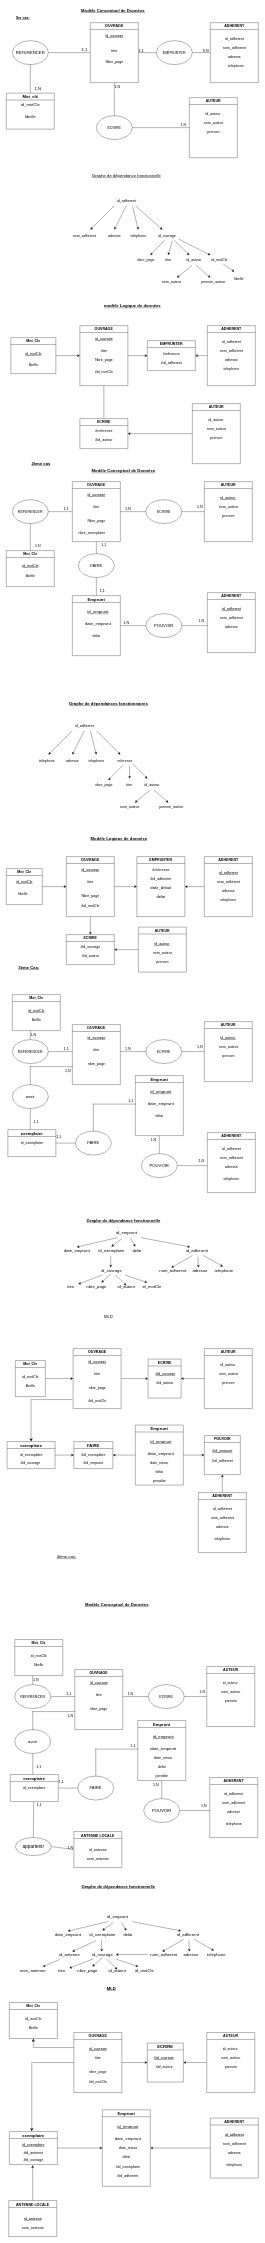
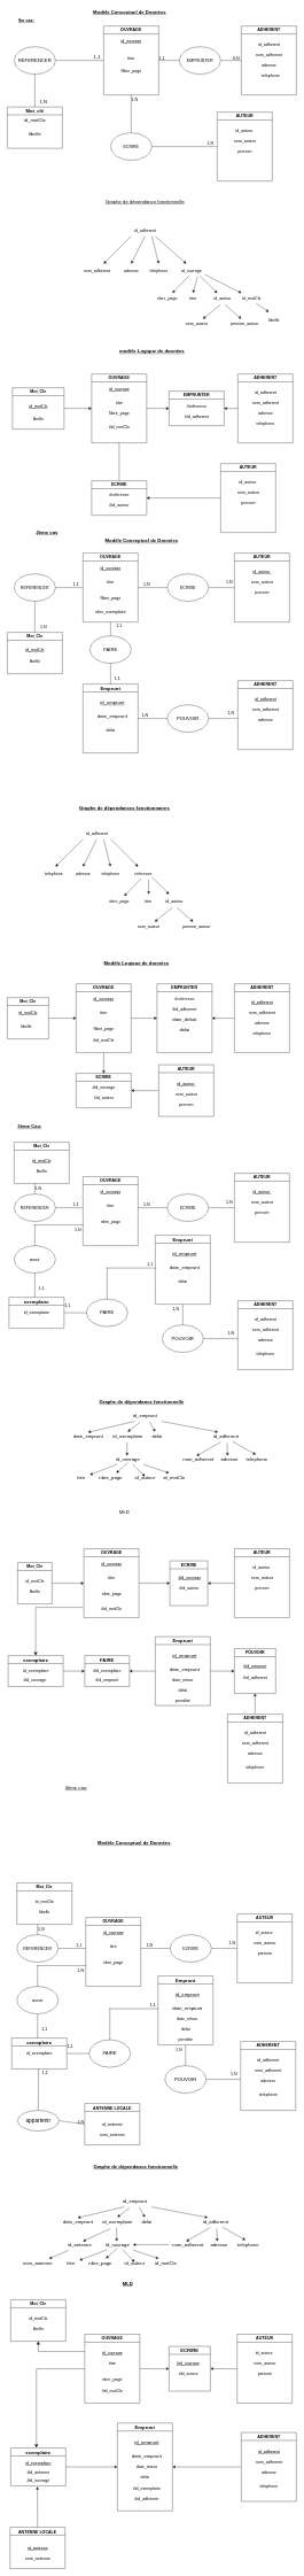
- <mxCell id="75" value="nbre_exemplaire" style="text;html=1;align=center;verticalAlign=middle;resizable=0;points=[];autosize=1;strokeColor=none;fillColor=none;" parent="71" vertex="1"><mxGeometry x="10" y="155" width="110" height="30" as="geometry" /></mxCell>
+ <mxCell id="75" value="nbre_exemplaire" style="text;html=1;align=center;verticalAlign=middle;resizable=0;points=[];autosize=1;strokeColor=none;fillColor=none;" parent="71" vertex="1"><mxGeometry x="25" y="155" width="110" height="30" as="geometry" /></mxCell>
- <mxCell id="179" value="&lt;u&gt;&lt;b&gt;3ème Cas:&lt;/b&gt;&lt;/u&gt;" style="text;html=1;align=center;verticalAlign=middle;resizable=0;points=[];autosize=1;strokeColor=none;fillColor=none;fontSize=14;" parent="1" vertex="1"><mxGeometry x="50" y="3210" width="90" height="30" as="geometry" /></mxCell>
+ <mxCell id="179" value="&lt;u&gt;&lt;b&gt;3ème Cas:&lt;/b&gt;&lt;/u&gt;" style="text;html=1;align=center;verticalAlign=middle;resizable=0;points=[];autosize=1;strokeColor=none;fillColor=none;fontSize=14;" parent="1" vertex="1"><mxGeometry x="40" y="3255" width="90" height="30" as="geometry" /></mxCell>
